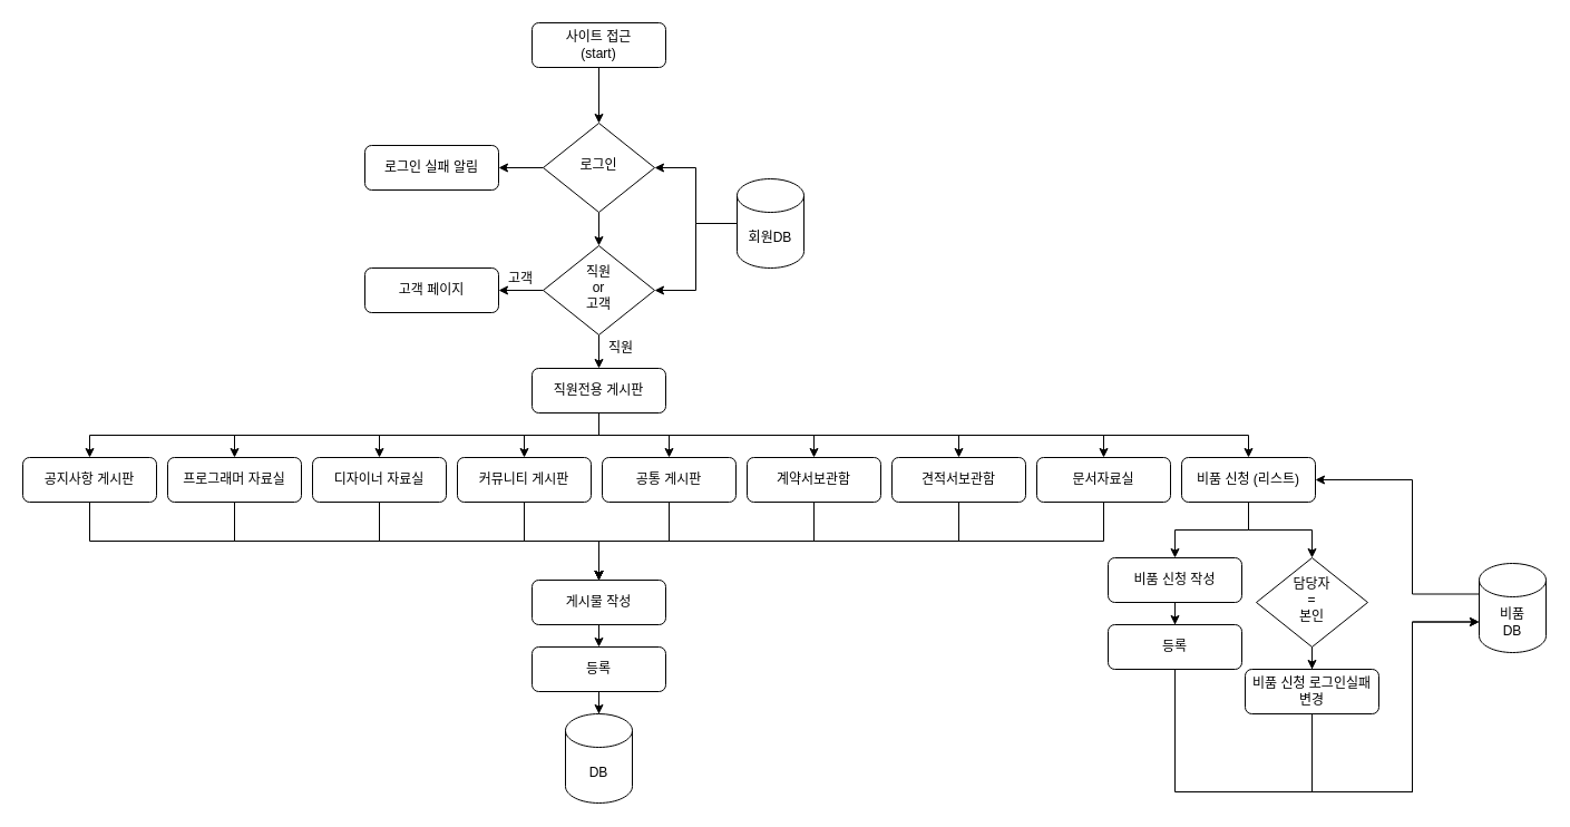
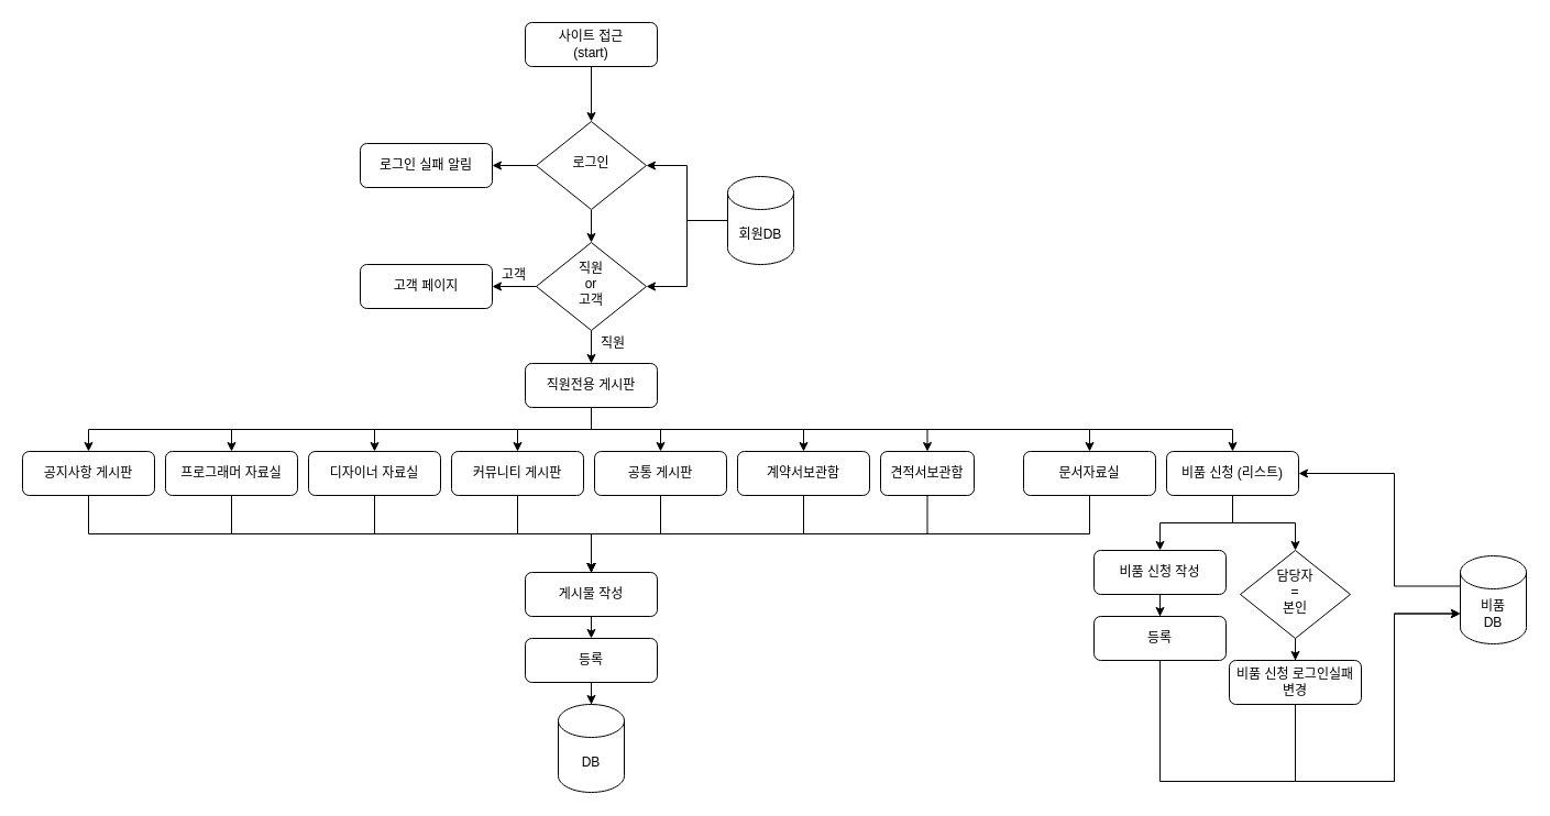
- <mxCell id="40" value="견적서보관함" style="rounded=1;whiteSpace=wrap;html=1;fontSize=12;glass=0;strokeWidth=1;shadow=0;" vertex="1" parent="1"><mxGeometry x="800" y="410" width="120" height="40" as="geometry" /></mxCell>
+ <mxCell id="40" value="견적서보관함" style="rounded=1;whiteSpace=wrap;html=1;fontSize=12;glass=0;strokeWidth=1;shadow=0;" vertex="1" parent="1"><mxGeometry x="800" y="410" width="85" height="40" as="geometry" /></mxCell>
